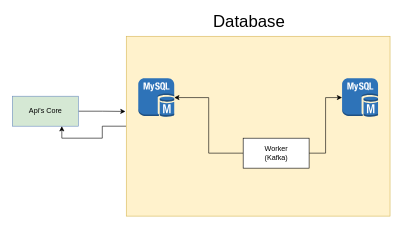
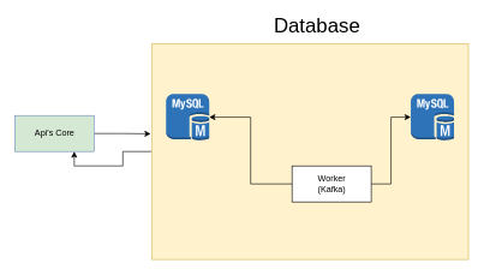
- <mxCell id="8" value="&lt;font style=&quot;font-size: 28px&quot;&gt;Database&lt;/font&gt;" style="text;html=1;strokeColor=none;fillColor=none;align=center;verticalAlign=middle;whiteSpace=wrap;rounded=0;" vertex="1" parent="1"><mxGeometry x="340" y="20" width="150" height="30" as="geometry" /></mxCell>
+ <mxCell id="8" value="&lt;font style=&quot;font-size: 28px&quot;&gt;Database&lt;/font&gt;" style="text;html=1;strokeColor=none;fillColor=none;align=center;verticalAlign=middle;whiteSpace=wrap;rounded=0;" vertex="1" parent="1"><mxGeometry x="365" y="20" width="150" height="30" as="geometry" /></mxCell>
